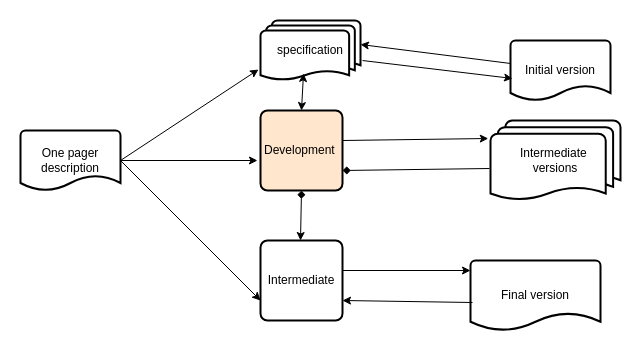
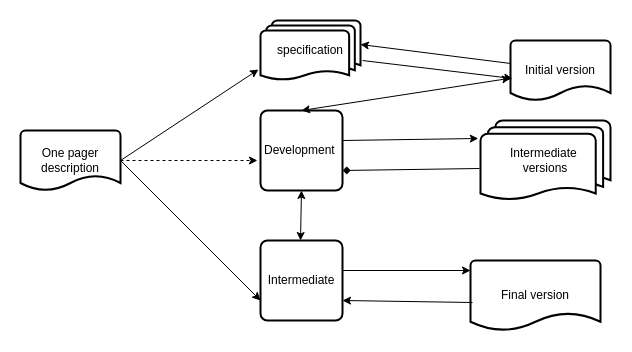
- <mxCell id="18" value="" style="endArrow=classic;startArrow=classic;html=1;rounded=1;entryX=0.43;entryY=0.883;entryDx=0;entryDy=0;entryPerimeter=0;exitX=0.5;exitY=0;exitDx=0;exitDy=0;" edge="1" parent="1" source="4" target="3"><mxGeometry width="50" height="50" relative="1" as="geometry"><mxPoint x="285" y="110" as="sourcePoint" /><mxPoint x="335" y="60" as="targetPoint" /></mxGeometry></mxCell>
+ <mxCell id="18" value="" style="endArrow=classic;startArrow=classic;html=1;rounded=1;exitX=0.5;exitY=0;exitDx=0;exitDy=0;" edge="1" parent="1" source="4" target="6"><mxGeometry width="50" height="50" relative="1" as="geometry"><mxPoint x="285" y="110" as="sourcePoint" /><mxPoint x="335" y="60" as="targetPoint" /></mxGeometry></mxCell>
- <mxCell id="4" value="Development&amp;nbsp;" style="rounded=1;whiteSpace=wrap;html=1;absoluteArcSize=1;arcSize=14;strokeWidth=2;fillColor=#ffe6cc;" vertex="1" parent="1"><mxGeometry x="260" y="110" width="82" height="80" as="geometry" /></mxCell>
+ <mxCell id="4" value="Development&amp;nbsp;" style="rounded=1;whiteSpace=wrap;html=1;absoluteArcSize=1;arcSize=14;strokeWidth=2;" vertex="1" parent="1"><mxGeometry x="260" y="110" width="82" height="80" as="geometry" /></mxCell>
- <mxCell id="9" value="" style="endArrow=classic;html=1;rounded=1;exitX=1;exitY=0.5;exitDx=0;exitDy=0;exitPerimeter=0;entryX=-0.037;entryY=0.625;entryDx=0;entryDy=0;entryPerimeter=0;" edge="1" parent="1" source="2" target="4"><mxGeometry width="50" height="50" relative="1" as="geometry"><mxPoint x="130" y="170" as="sourcePoint" /><mxPoint x="190" y="160" as="targetPoint" /></mxGeometry></mxCell>
+ <mxCell id="9" value="" style="endArrow=classic;html=1;rounded=1;exitX=1;exitY=0.5;exitDx=0;exitDy=0;exitPerimeter=0;entryX=-0.037;entryY=0.625;entryDx=0;entryDy=0;entryPerimeter=0;dashed=1;" edge="1" parent="1" source="2" target="4"><mxGeometry width="50" height="50" relative="1" as="geometry"><mxPoint x="130" y="170" as="sourcePoint" /><mxPoint x="190" y="160" as="targetPoint" /></mxGeometry></mxCell>
- <mxCell id="7" value="Intermediate&amp;nbsp;&lt;br&gt;versions" style="strokeWidth=2;html=1;shape=mxgraph.flowchart.multi-document;whiteSpace=wrap;rounded=1;" vertex="1" parent="1"><mxGeometry x="490" y="120" width="130" height="80" as="geometry" /></mxCell>
+ <mxCell id="7" value="Intermediate&amp;nbsp;&lt;br&gt;versions" style="strokeWidth=2;html=1;shape=mxgraph.flowchart.multi-document;whiteSpace=wrap;rounded=1;" vertex="1" parent="1"><mxGeometry x="480" y="120" width="130" height="80" as="geometry" /></mxCell>
- <mxCell id="19" value="" style="endArrow=diamond;startArrow=classic;html=1;rounded=1;entryX=0.5;entryY=1;entryDx=0;entryDy=0;exitX=0.488;exitY=0;exitDx=0;exitDy=0;exitPerimeter=0;" edge="1" parent="1" source="5" target="4"><mxGeometry width="50" height="50" relative="1" as="geometry"><mxPoint x="285" y="240" as="sourcePoint" /><mxPoint x="335" y="190" as="targetPoint" /></mxGeometry></mxCell>
+ <mxCell id="19" value="" style="endArrow=classic;startArrow=classic;html=1;rounded=1;entryX=0.5;entryY=1;entryDx=0;entryDy=0;exitX=0.488;exitY=0;exitDx=0;exitDy=0;exitPerimeter=0;" edge="1" parent="1" source="5" target="4"><mxGeometry width="50" height="50" relative="1" as="geometry"><mxPoint x="285" y="240" as="sourcePoint" /><mxPoint x="335" y="190" as="targetPoint" /></mxGeometry></mxCell>
